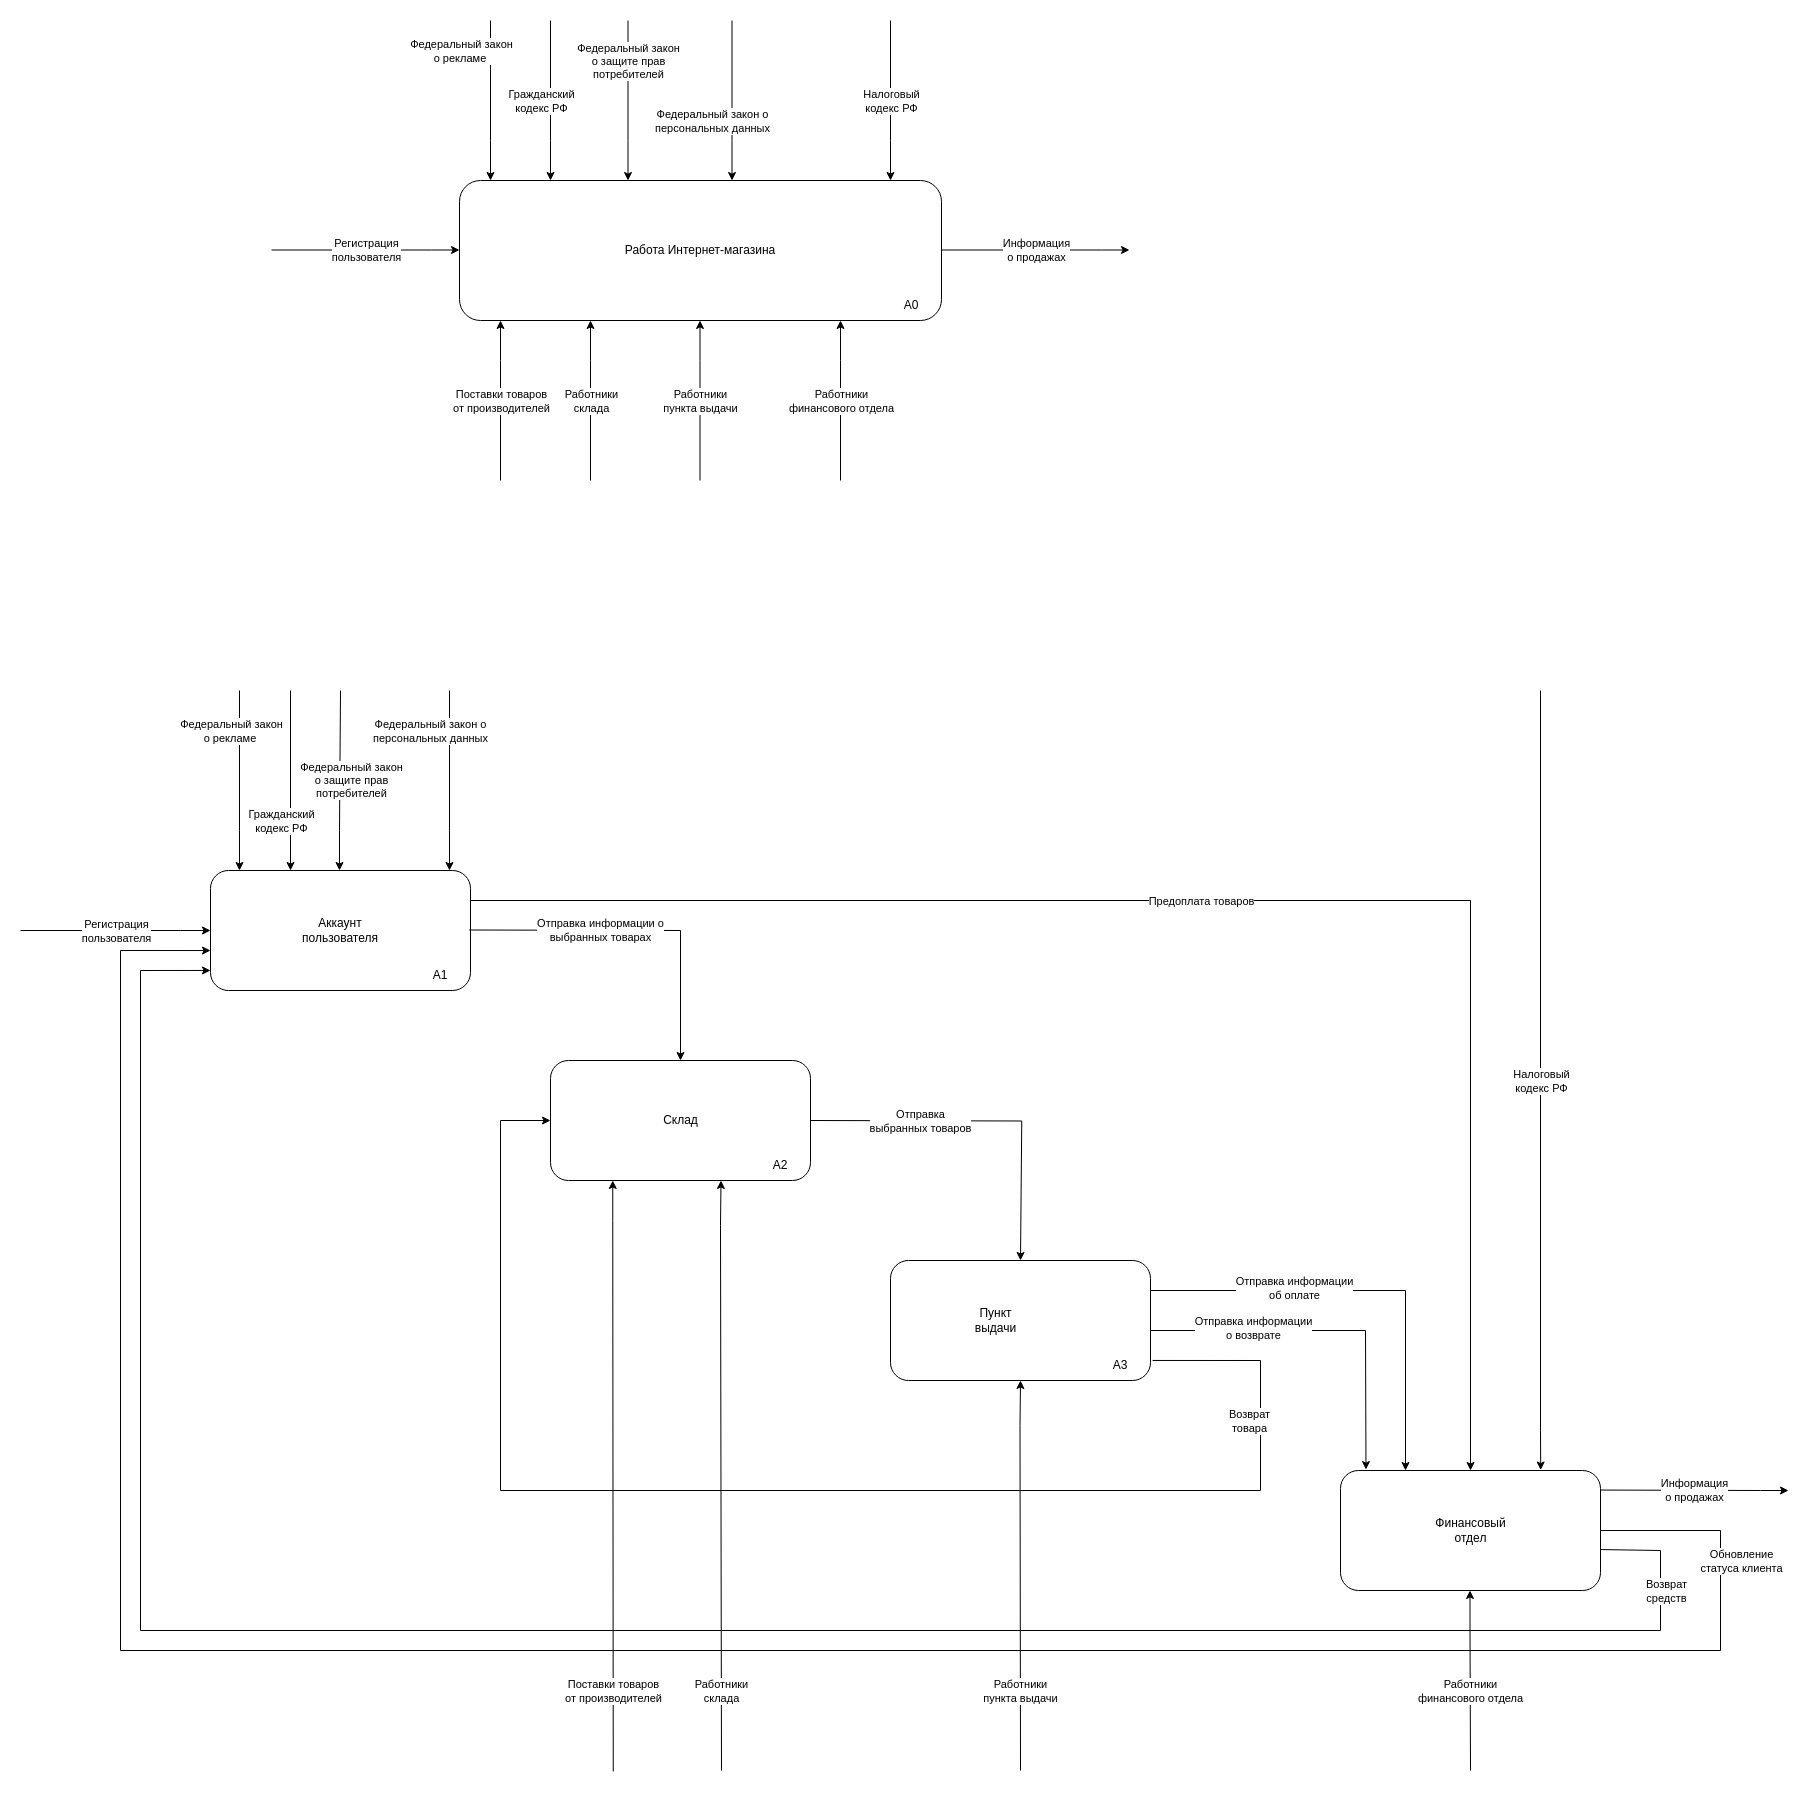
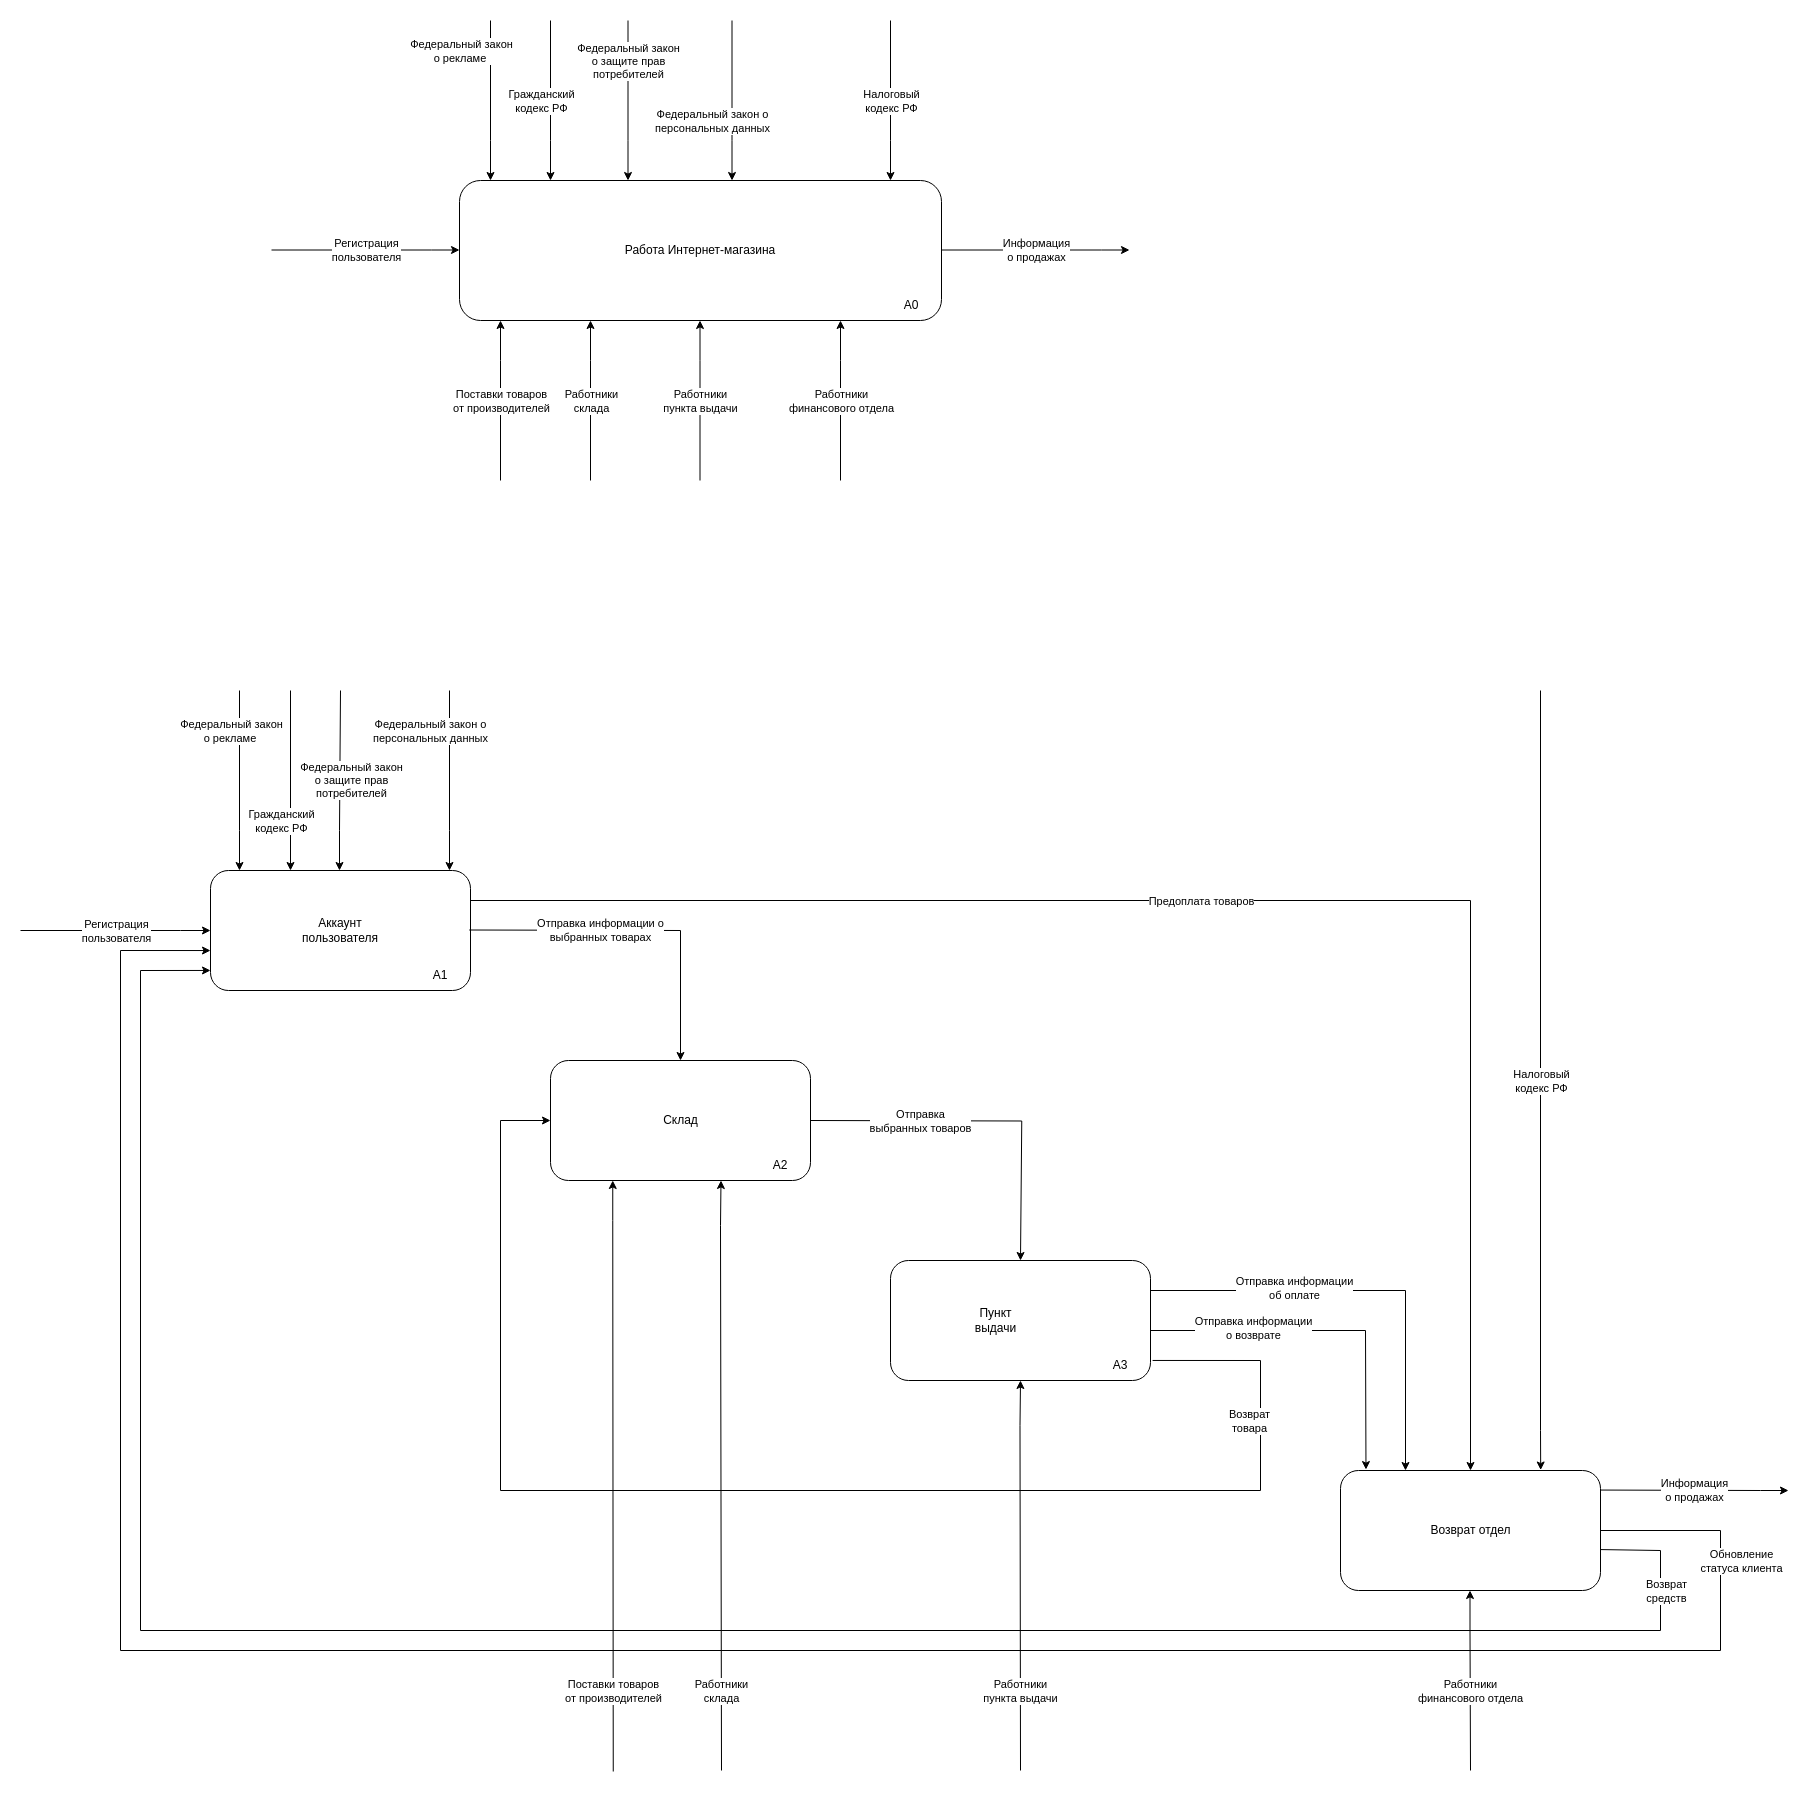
- <mxCell id="52" value="Финансовый отдел" style="text;html=1;align=center;verticalAlign=middle;whiteSpace=wrap;rounded=0;" parent="1" vertex="1"><mxGeometry x="1417.5" y="1515" width="105" height="30" as="geometry" /></mxCell>
+ <mxCell id="52" value="Возврат отдел" style="text;html=1;align=center;verticalAlign=middle;whiteSpace=wrap;rounded=0;" parent="1" vertex="1"><mxGeometry x="1417.5" y="1515" width="105" height="30" as="geometry" /></mxCell>
